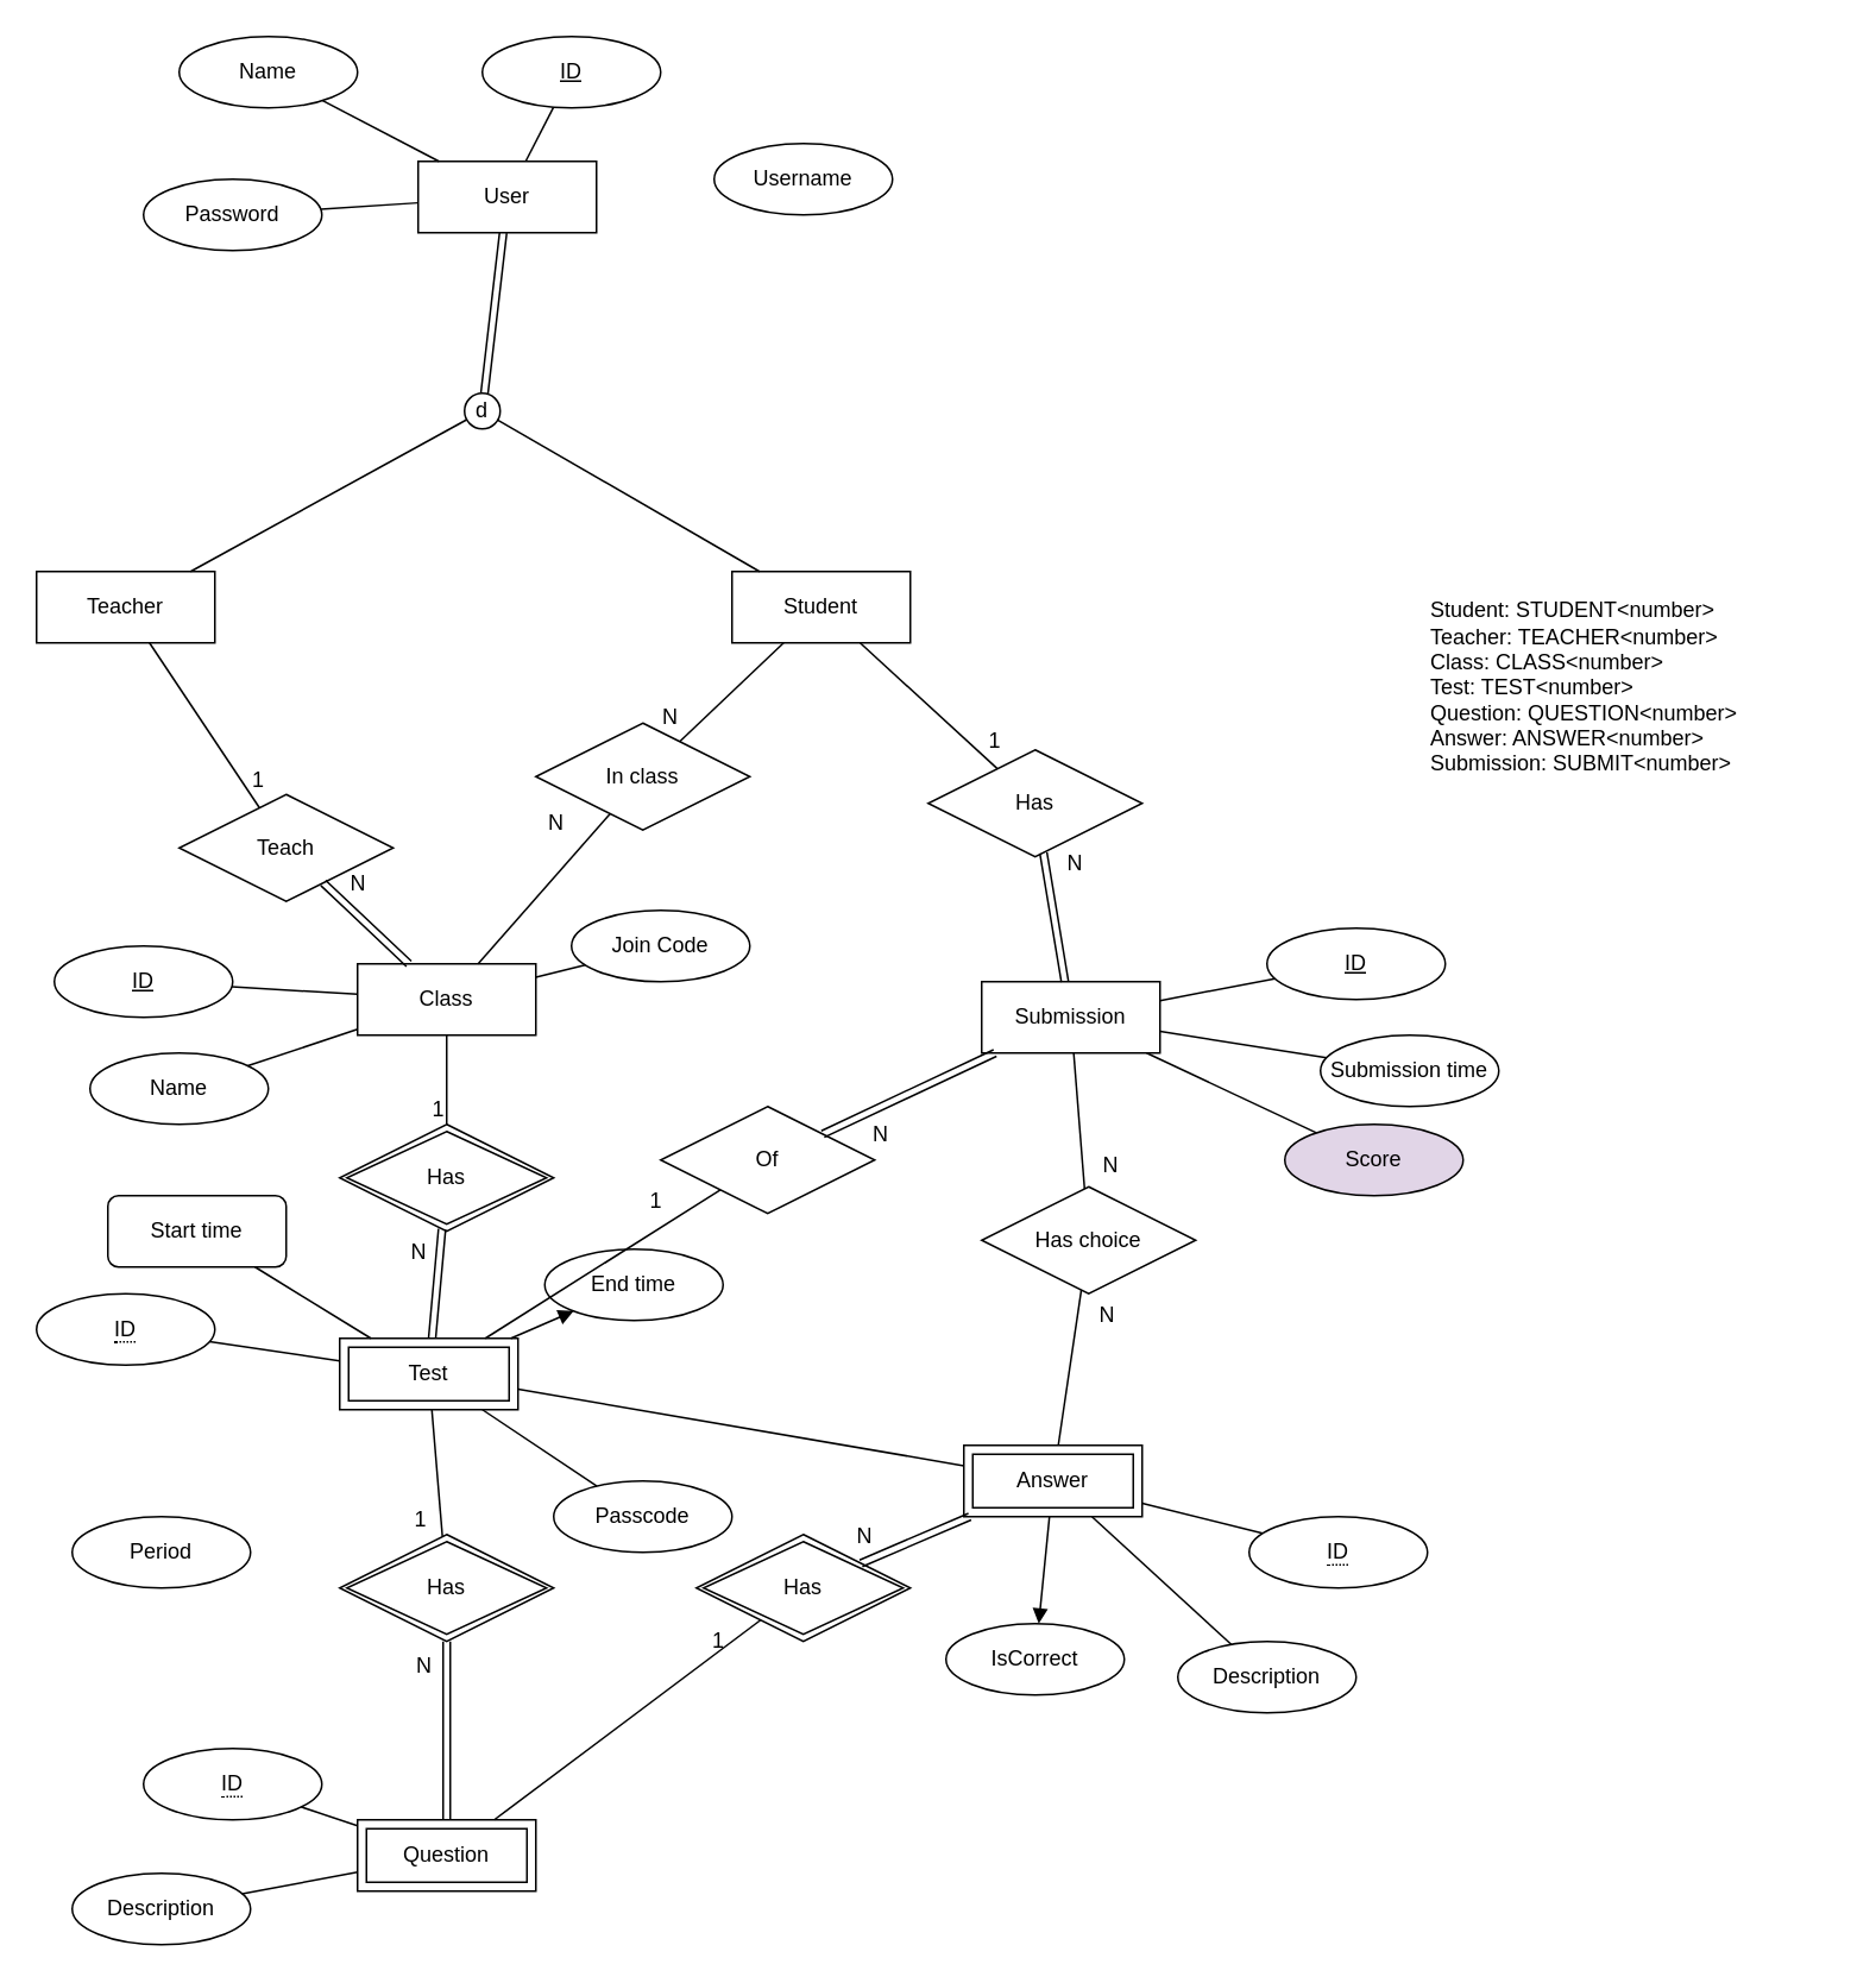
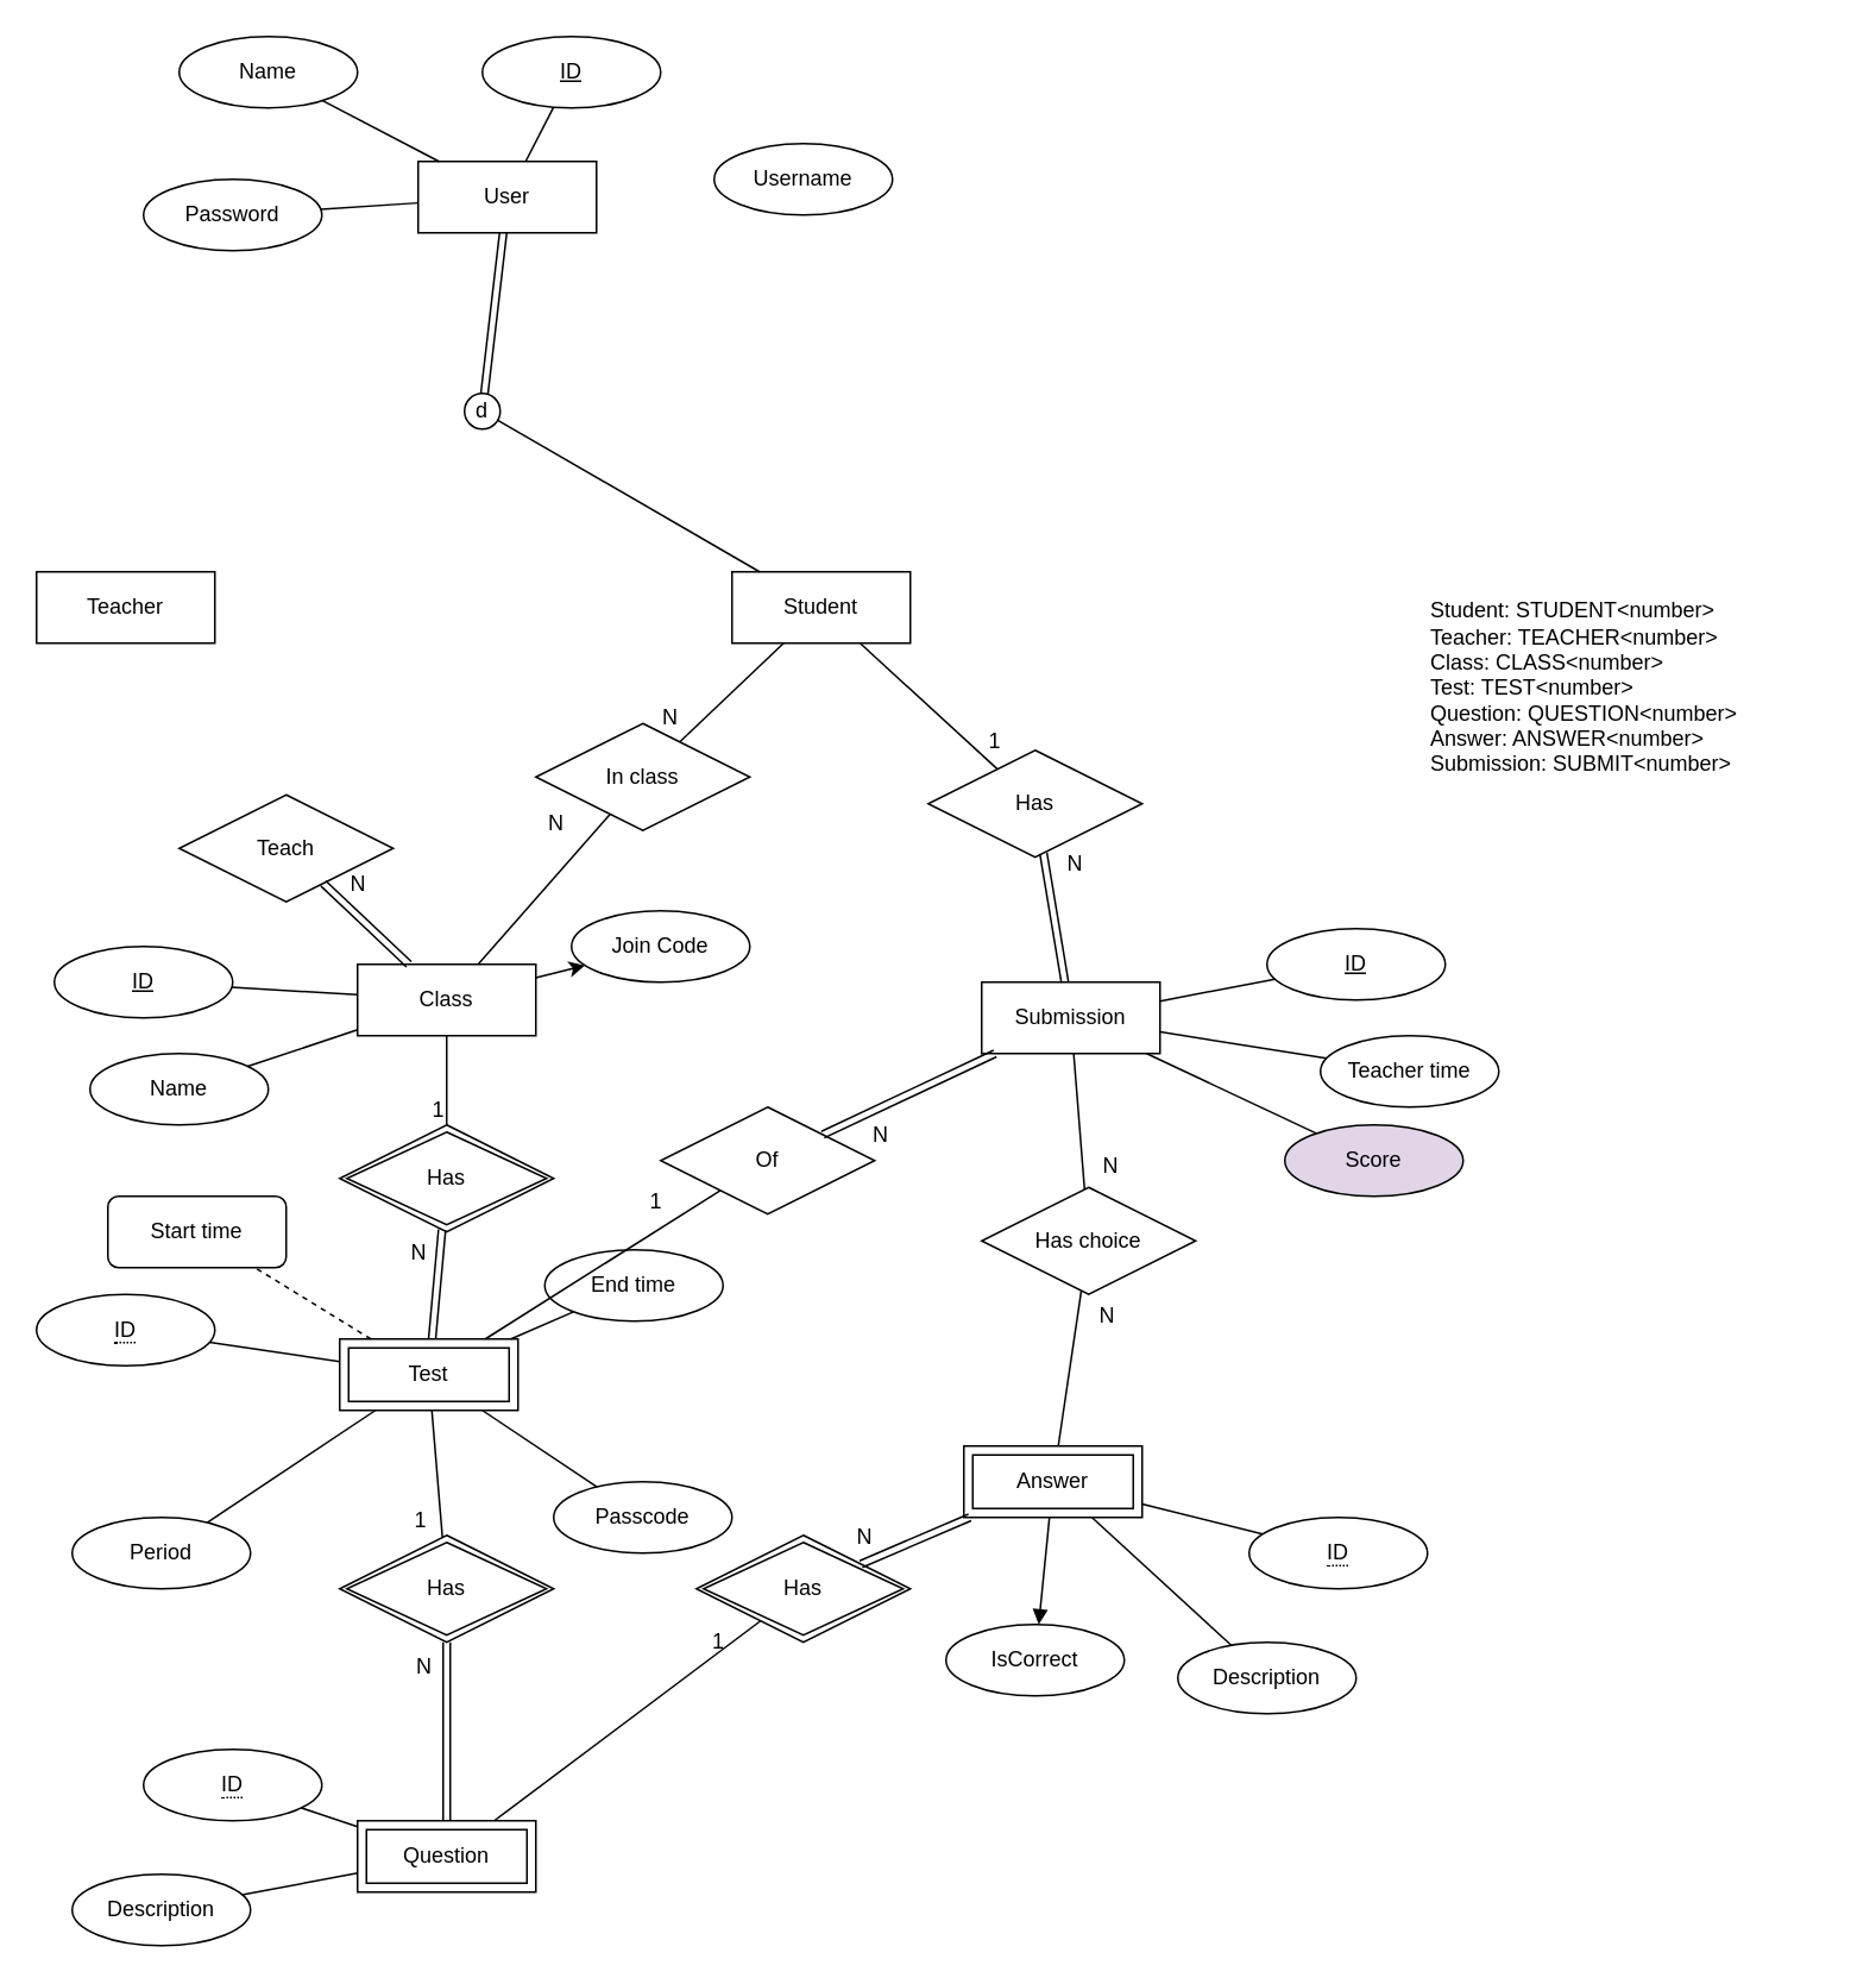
- <mxCell id="61" value="" style="endArrow=none;html=1;rounded=0;" edge="1" parent="1" source="59" target="2"><mxGeometry relative="1" as="geometry"><mxPoint x="100" y="370" as="sourcePoint" /><mxPoint x="150" y="420" as="targetPoint" /></mxGeometry></mxCell>
- <mxCell id="49" value="" style="endArrow=none;html=1;rounded=0;" edge="1" parent="1" source="2" target="41"><mxGeometry relative="1" as="geometry"><mxPoint x="260" y="590" as="sourcePoint" /><mxPoint x="260" y="640" as="targetPoint" /></mxGeometry></mxCell>
- <mxCell id="50" value="1" style="resizable=0;html=1;whiteSpace=wrap;align=right;verticalAlign=bottom;" connectable="0" vertex="1" parent="49"><mxGeometry x="1" relative="1" as="geometry"><mxPoint x="4" y="-7" as="offset" /></mxGeometry></mxCell>
- <mxCell id="40" value="" style="endArrow=none;html=1;rounded=0;" edge="1" parent="1" source="4" target="37"><mxGeometry width="50" height="50" relative="1" as="geometry"><mxPoint x="210" y="567" as="sourcePoint" /><mxPoint x="140" y="563" as="targetPoint" /></mxGeometry></mxCell>
+ <mxCell id="40" value="" style="endArrow=classic;html=1;rounded=0;" edge="1" parent="1" source="4" target="37"><mxGeometry width="50" height="50" relative="1" as="geometry"><mxPoint x="210" y="567" as="sourcePoint" /><mxPoint x="140" y="563" as="targetPoint" /></mxGeometry></mxCell>
- <mxCell id="74" value="Submission time" style="ellipse;whiteSpace=wrap;html=1;align=center;" vertex="1" parent="1"><mxGeometry x="740" y="580" width="100" height="40" as="geometry" /></mxCell>
+ <mxCell id="74" value="Teacher time" style="ellipse;whiteSpace=wrap;html=1;align=center;" vertex="1" parent="1"><mxGeometry x="740" y="580" width="100" height="40" as="geometry" /></mxCell>
- <mxCell id="71" value="" style="endArrow=none;html=1;rounded=0;" edge="1" parent="1" source="5" target="65"><mxGeometry width="50" height="50" relative="1" as="geometry"><mxPoint x="300" y="780" as="sourcePoint" /><mxPoint x="360" y="780" as="targetPoint" /></mxGeometry></mxCell>
+ <mxCell id="71" value="" style="endArrow=none;html=1;rounded=0;dashed=1;" edge="1" parent="1" source="5" target="65"><mxGeometry width="50" height="50" relative="1" as="geometry"><mxPoint x="300" y="780" as="sourcePoint" /><mxPoint x="360" y="780" as="targetPoint" /></mxGeometry></mxCell>
- <mxCell id="70" value="" style="endArrow=block;html=1;rounded=0;" edge="1" parent="1" source="5" target="66"><mxGeometry width="50" height="50" relative="1" as="geometry"><mxPoint x="298" y="800" as="sourcePoint" /><mxPoint x="359" y="826" as="targetPoint" /></mxGeometry></mxCell>
+ <mxCell id="70" value="" style="endArrow=none;html=1;rounded=0;" edge="1" parent="1" source="5" target="66"><mxGeometry width="50" height="50" relative="1" as="geometry"><mxPoint x="298" y="800" as="sourcePoint" /><mxPoint x="359" y="826" as="targetPoint" /></mxGeometry></mxCell>
- <mxCell id="68" value="" style="endArrow=none;html=1;rounded=0;" edge="1" parent="1" source="5" target="7"><mxGeometry width="50" height="50" relative="1" as="geometry"><mxPoint x="200" y="792" as="sourcePoint" /><mxPoint x="123" y="810" as="targetPoint" /></mxGeometry></mxCell>
+ <mxCell id="68" value="" style="endArrow=none;html=1;rounded=0;" edge="1" parent="1" source="5" target="64"><mxGeometry width="50" height="50" relative="1" as="geometry"><mxPoint x="200" y="792" as="sourcePoint" /><mxPoint x="123" y="810" as="targetPoint" /></mxGeometry></mxCell>
